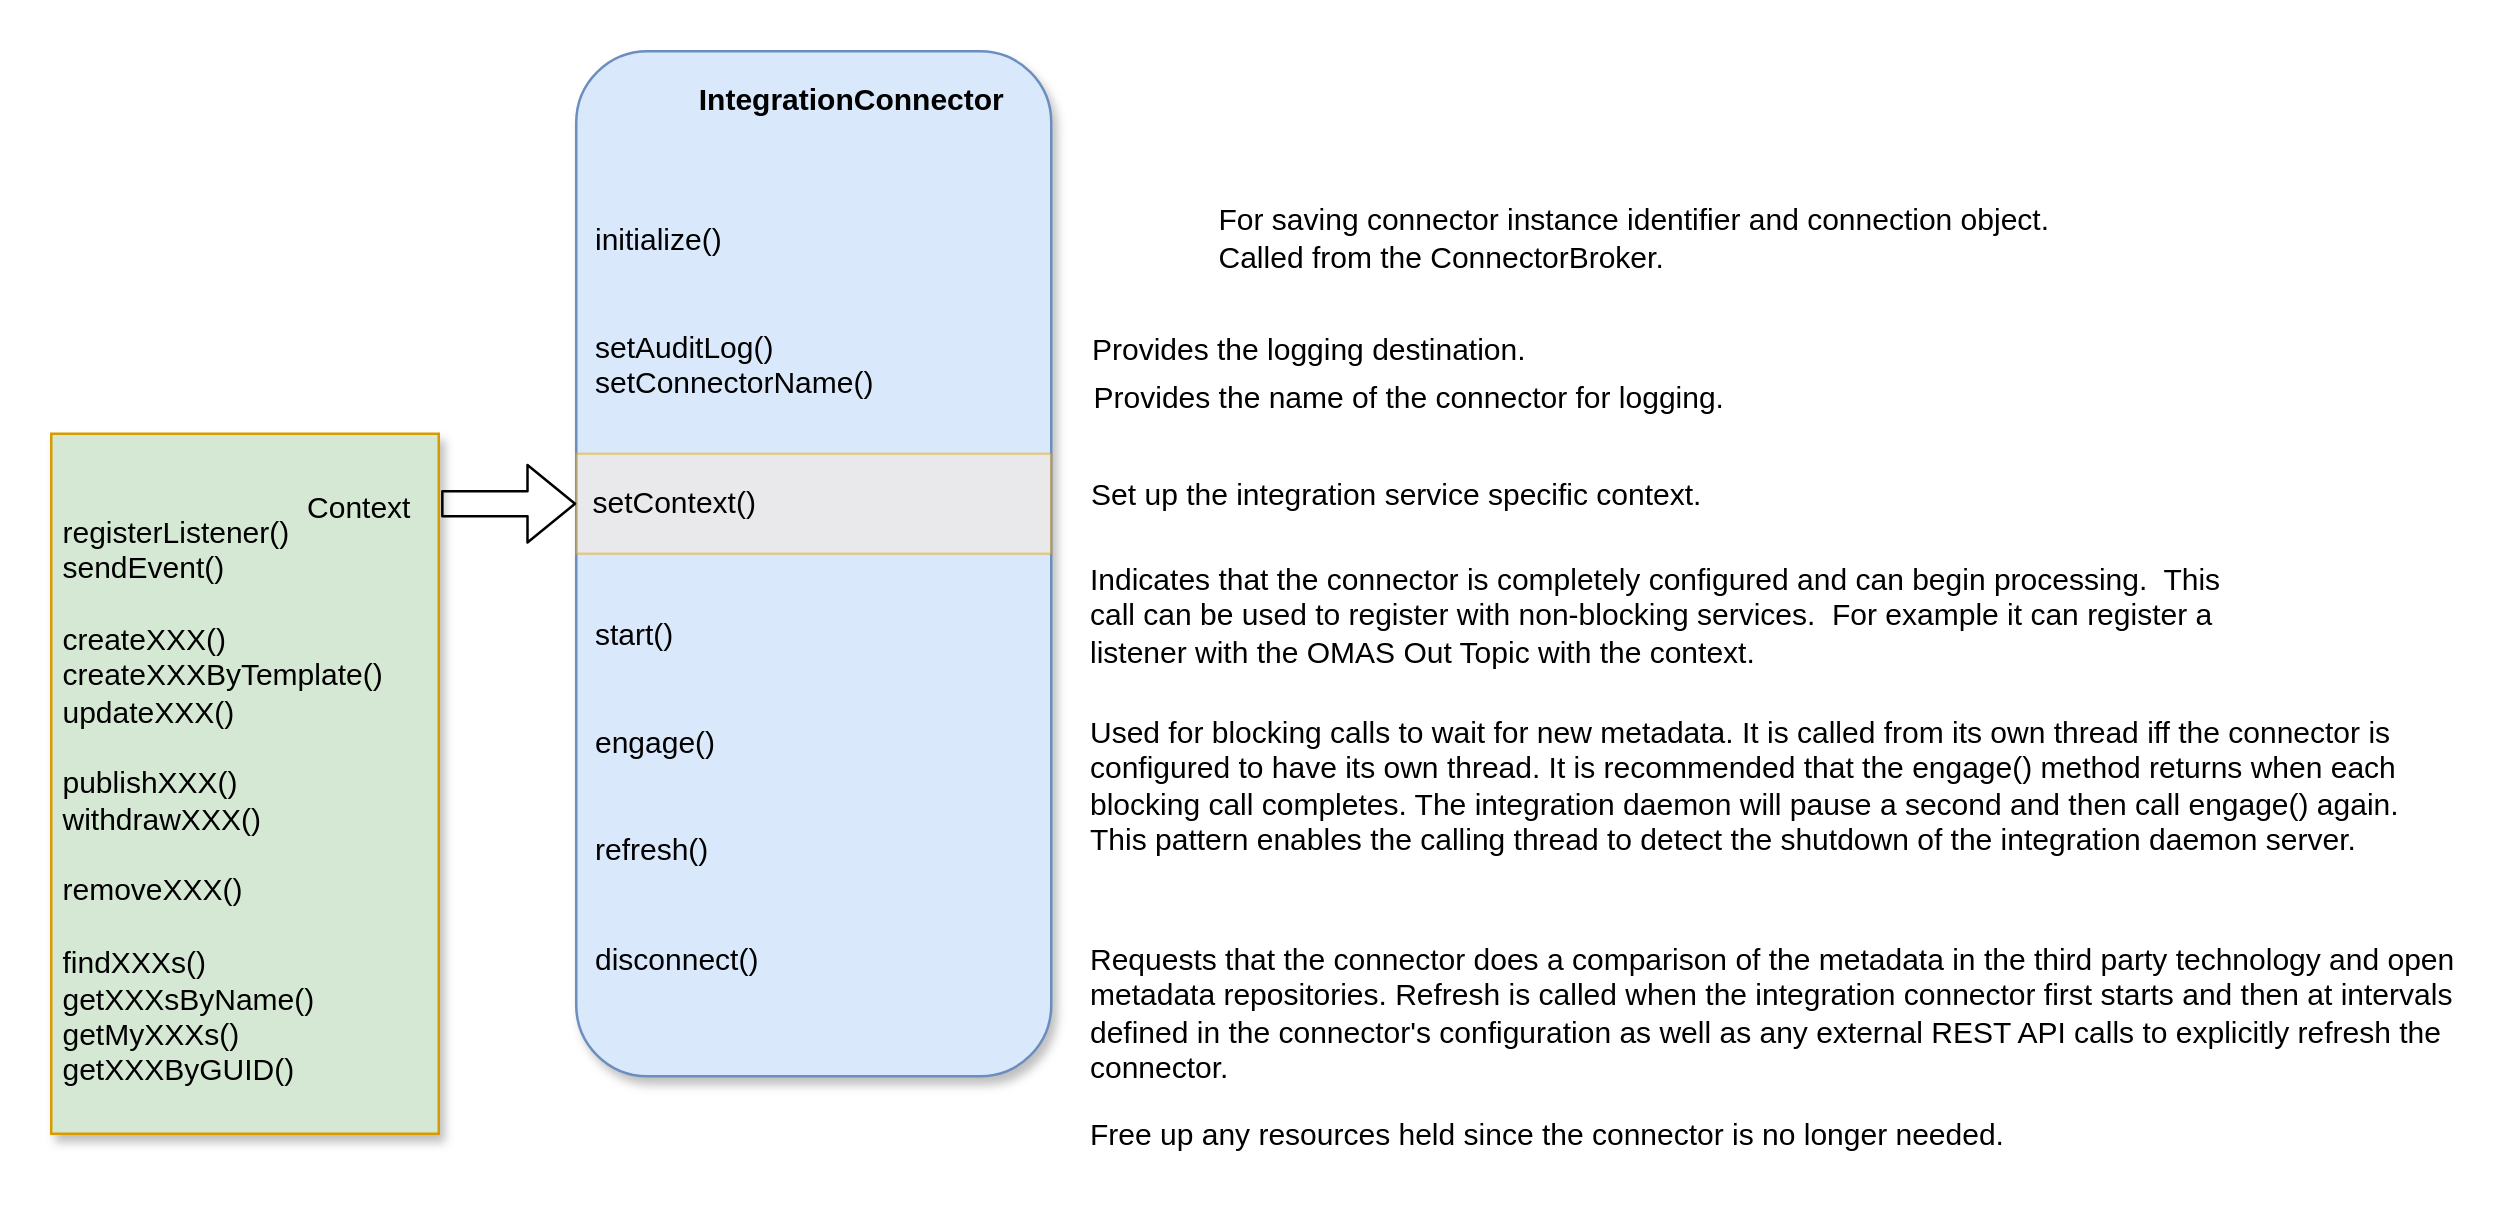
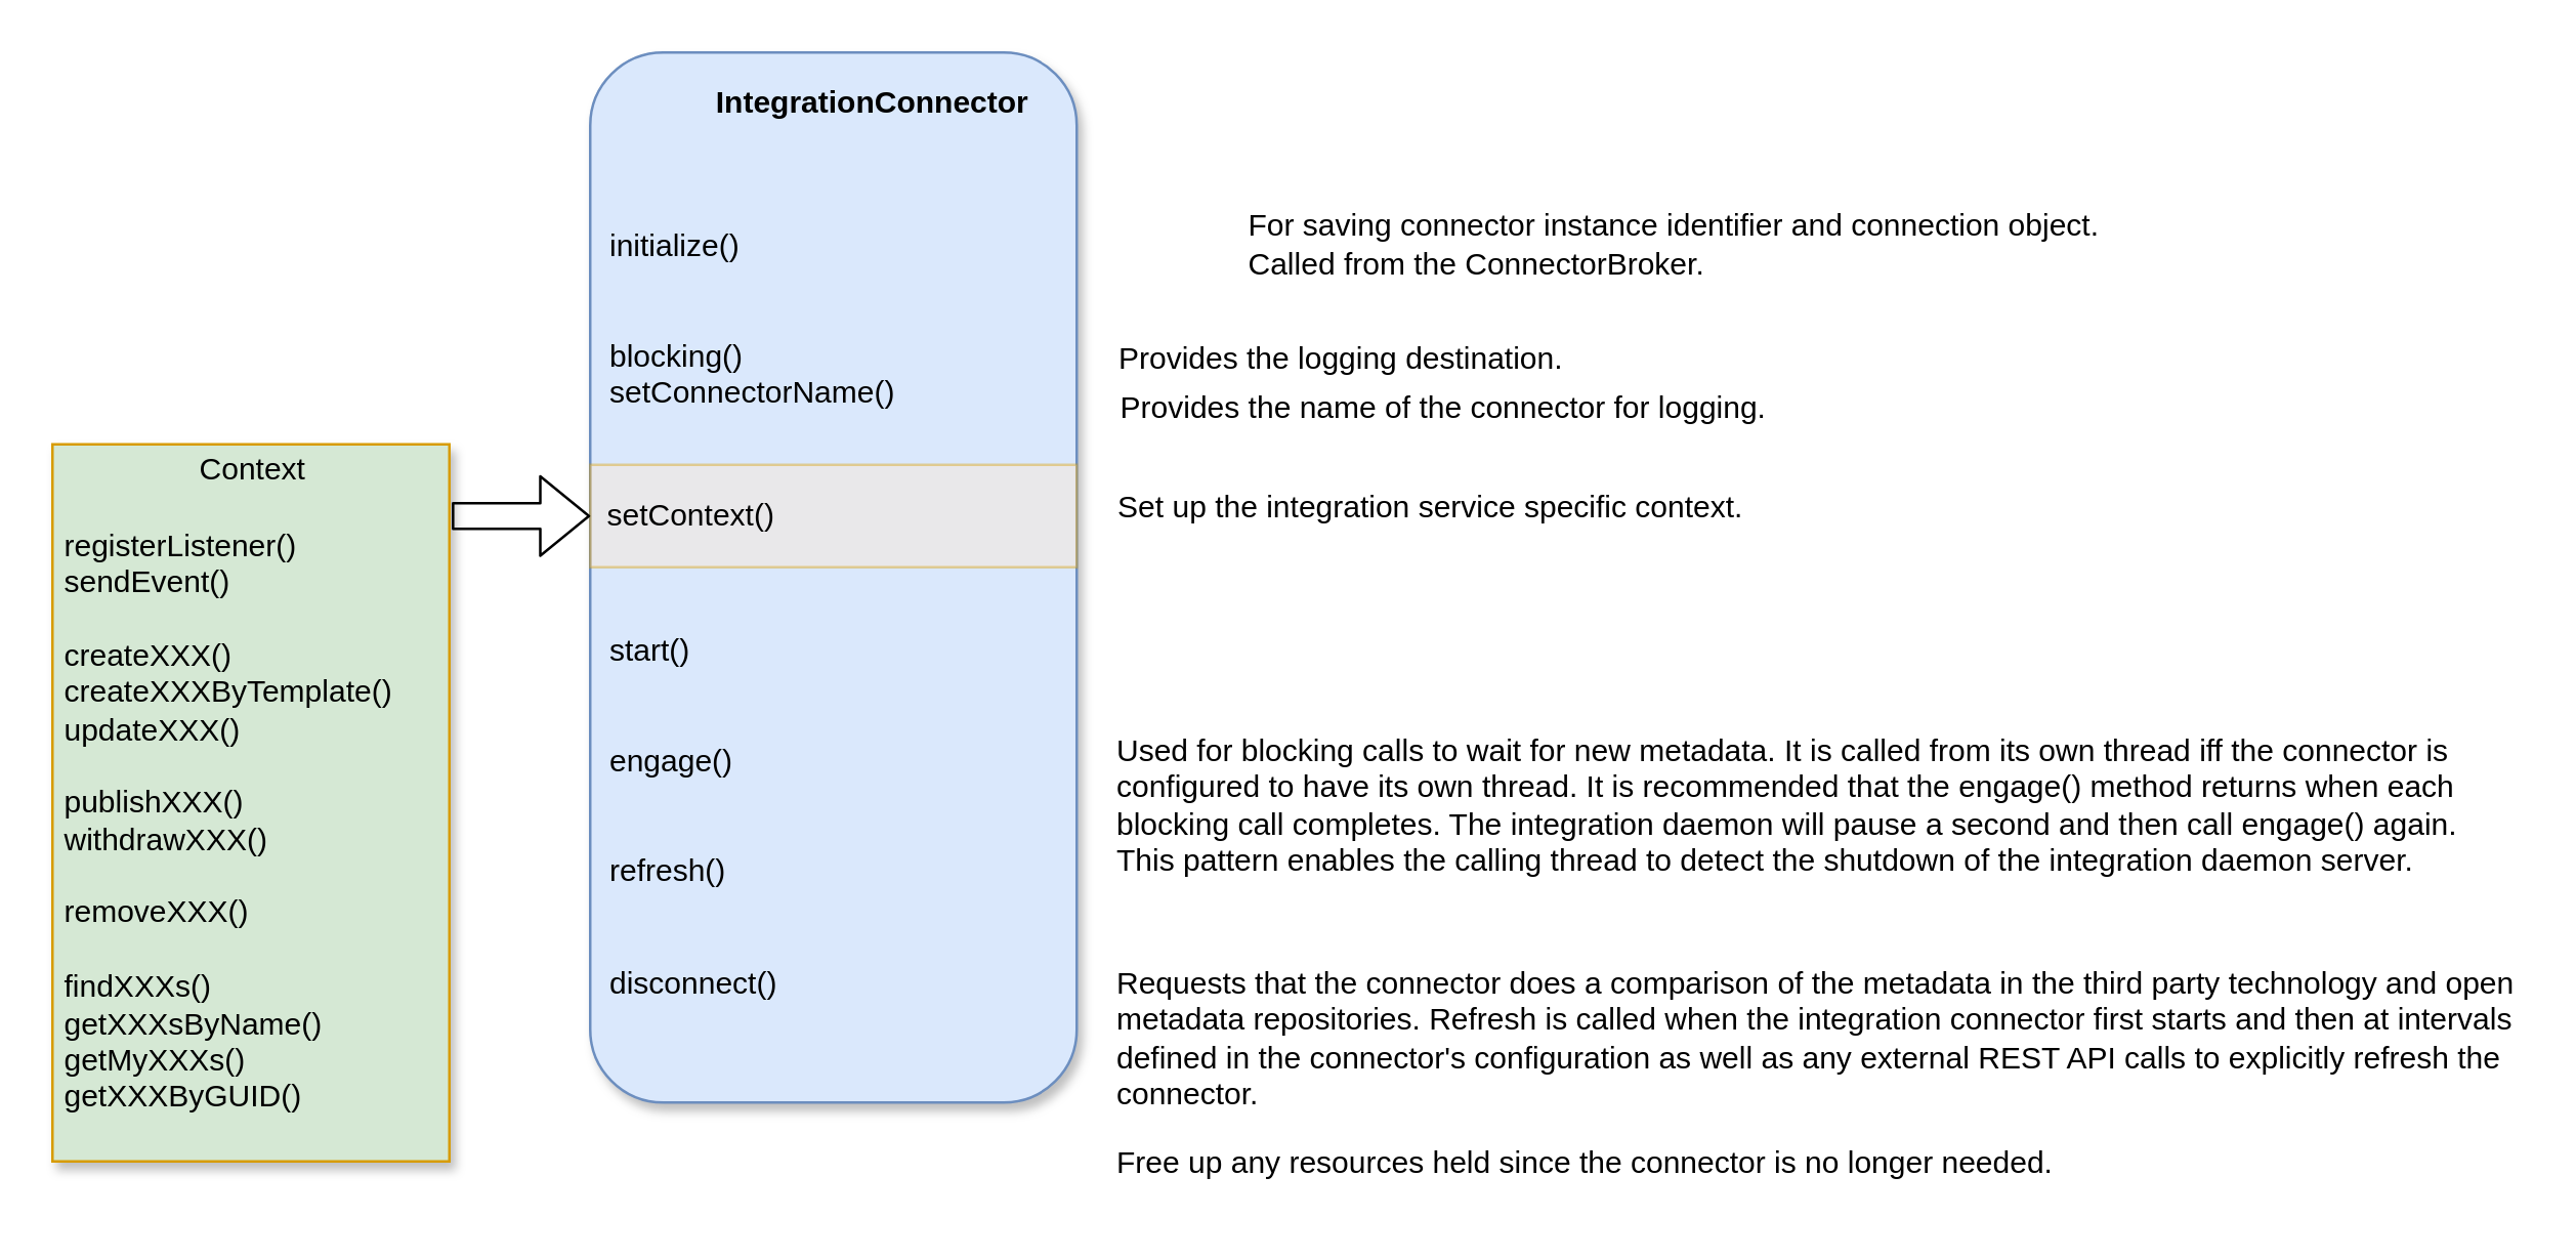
- <mxCell id="14" value="Context" style="text;html=1;align=center;verticalAlign=middle;resizable=0;points=[];autosize=1;" parent="1" vertex="1"><mxGeometry x="112.5" y="193" width="60" height="20" as="geometry" /></mxCell>
+ <mxCell id="14" value="Context" style="text;html=1;align=center;verticalAlign=middle;resizable=0;points=[];autosize=1;" parent="1" vertex="1"><mxGeometry x="67.5" y="173" width="60" height="20" as="geometry" /></mxCell>
- <mxCell id="2" value="&lt;br&gt;&lt;br&gt;initialize()&lt;br&gt;&lt;br&gt;&lt;br&gt;setAuditLog()&lt;br&gt;setConnectorName()&lt;br&gt;&lt;br&gt;&lt;br&gt;&lt;br&gt;&lt;br&gt;&lt;br&gt;&lt;br&gt;start()&lt;br&gt;&lt;br&gt;&lt;br&gt;engage()&lt;br&gt;&lt;br&gt;&lt;br&gt;refresh()&lt;br&gt;&lt;br&gt;&lt;br&gt;disconnect()" style="rounded=1;whiteSpace=wrap;html=1;align=left;perimeterSpacing=0;spacingLeft=6;fillColor=#dae8fc;strokeColor=#6c8ebf;shadow=1;" parent="1" vertex="1"><mxGeometry x="230" y="20" width="190" height="410" as="geometry" /></mxCell>
+ <mxCell id="2" value="&lt;br&gt;&lt;br&gt;initialize()&lt;br&gt;&lt;br&gt;&lt;br&gt;blocking()&lt;br&gt;setConnectorName()&lt;br&gt;&lt;br&gt;&lt;br&gt;&lt;br&gt;&lt;br&gt;&lt;br&gt;&lt;br&gt;start()&lt;br&gt;&lt;br&gt;&lt;br&gt;engage()&lt;br&gt;&lt;br&gt;&lt;br&gt;refresh()&lt;br&gt;&lt;br&gt;&lt;br&gt;disconnect()" style="rounded=1;whiteSpace=wrap;html=1;align=left;perimeterSpacing=0;spacingLeft=6;fillColor=#dae8fc;strokeColor=#6c8ebf;shadow=1;" parent="1" vertex="1"><mxGeometry x="230" y="20" width="190" height="410" as="geometry" /></mxCell>
- <mxCell id="4" value="Indicates that the connector is completely configured and can begin processing.&amp;nbsp; This call can be used to register with non-blocking services.&amp;nbsp; For example it can register a listener with the OMAS Out Topic with the context." style="text;whiteSpace=wrap;html=1;" parent="1" vertex="1"><mxGeometry x="434" y="218" width="470" height="40" as="geometry" /></mxCell>
